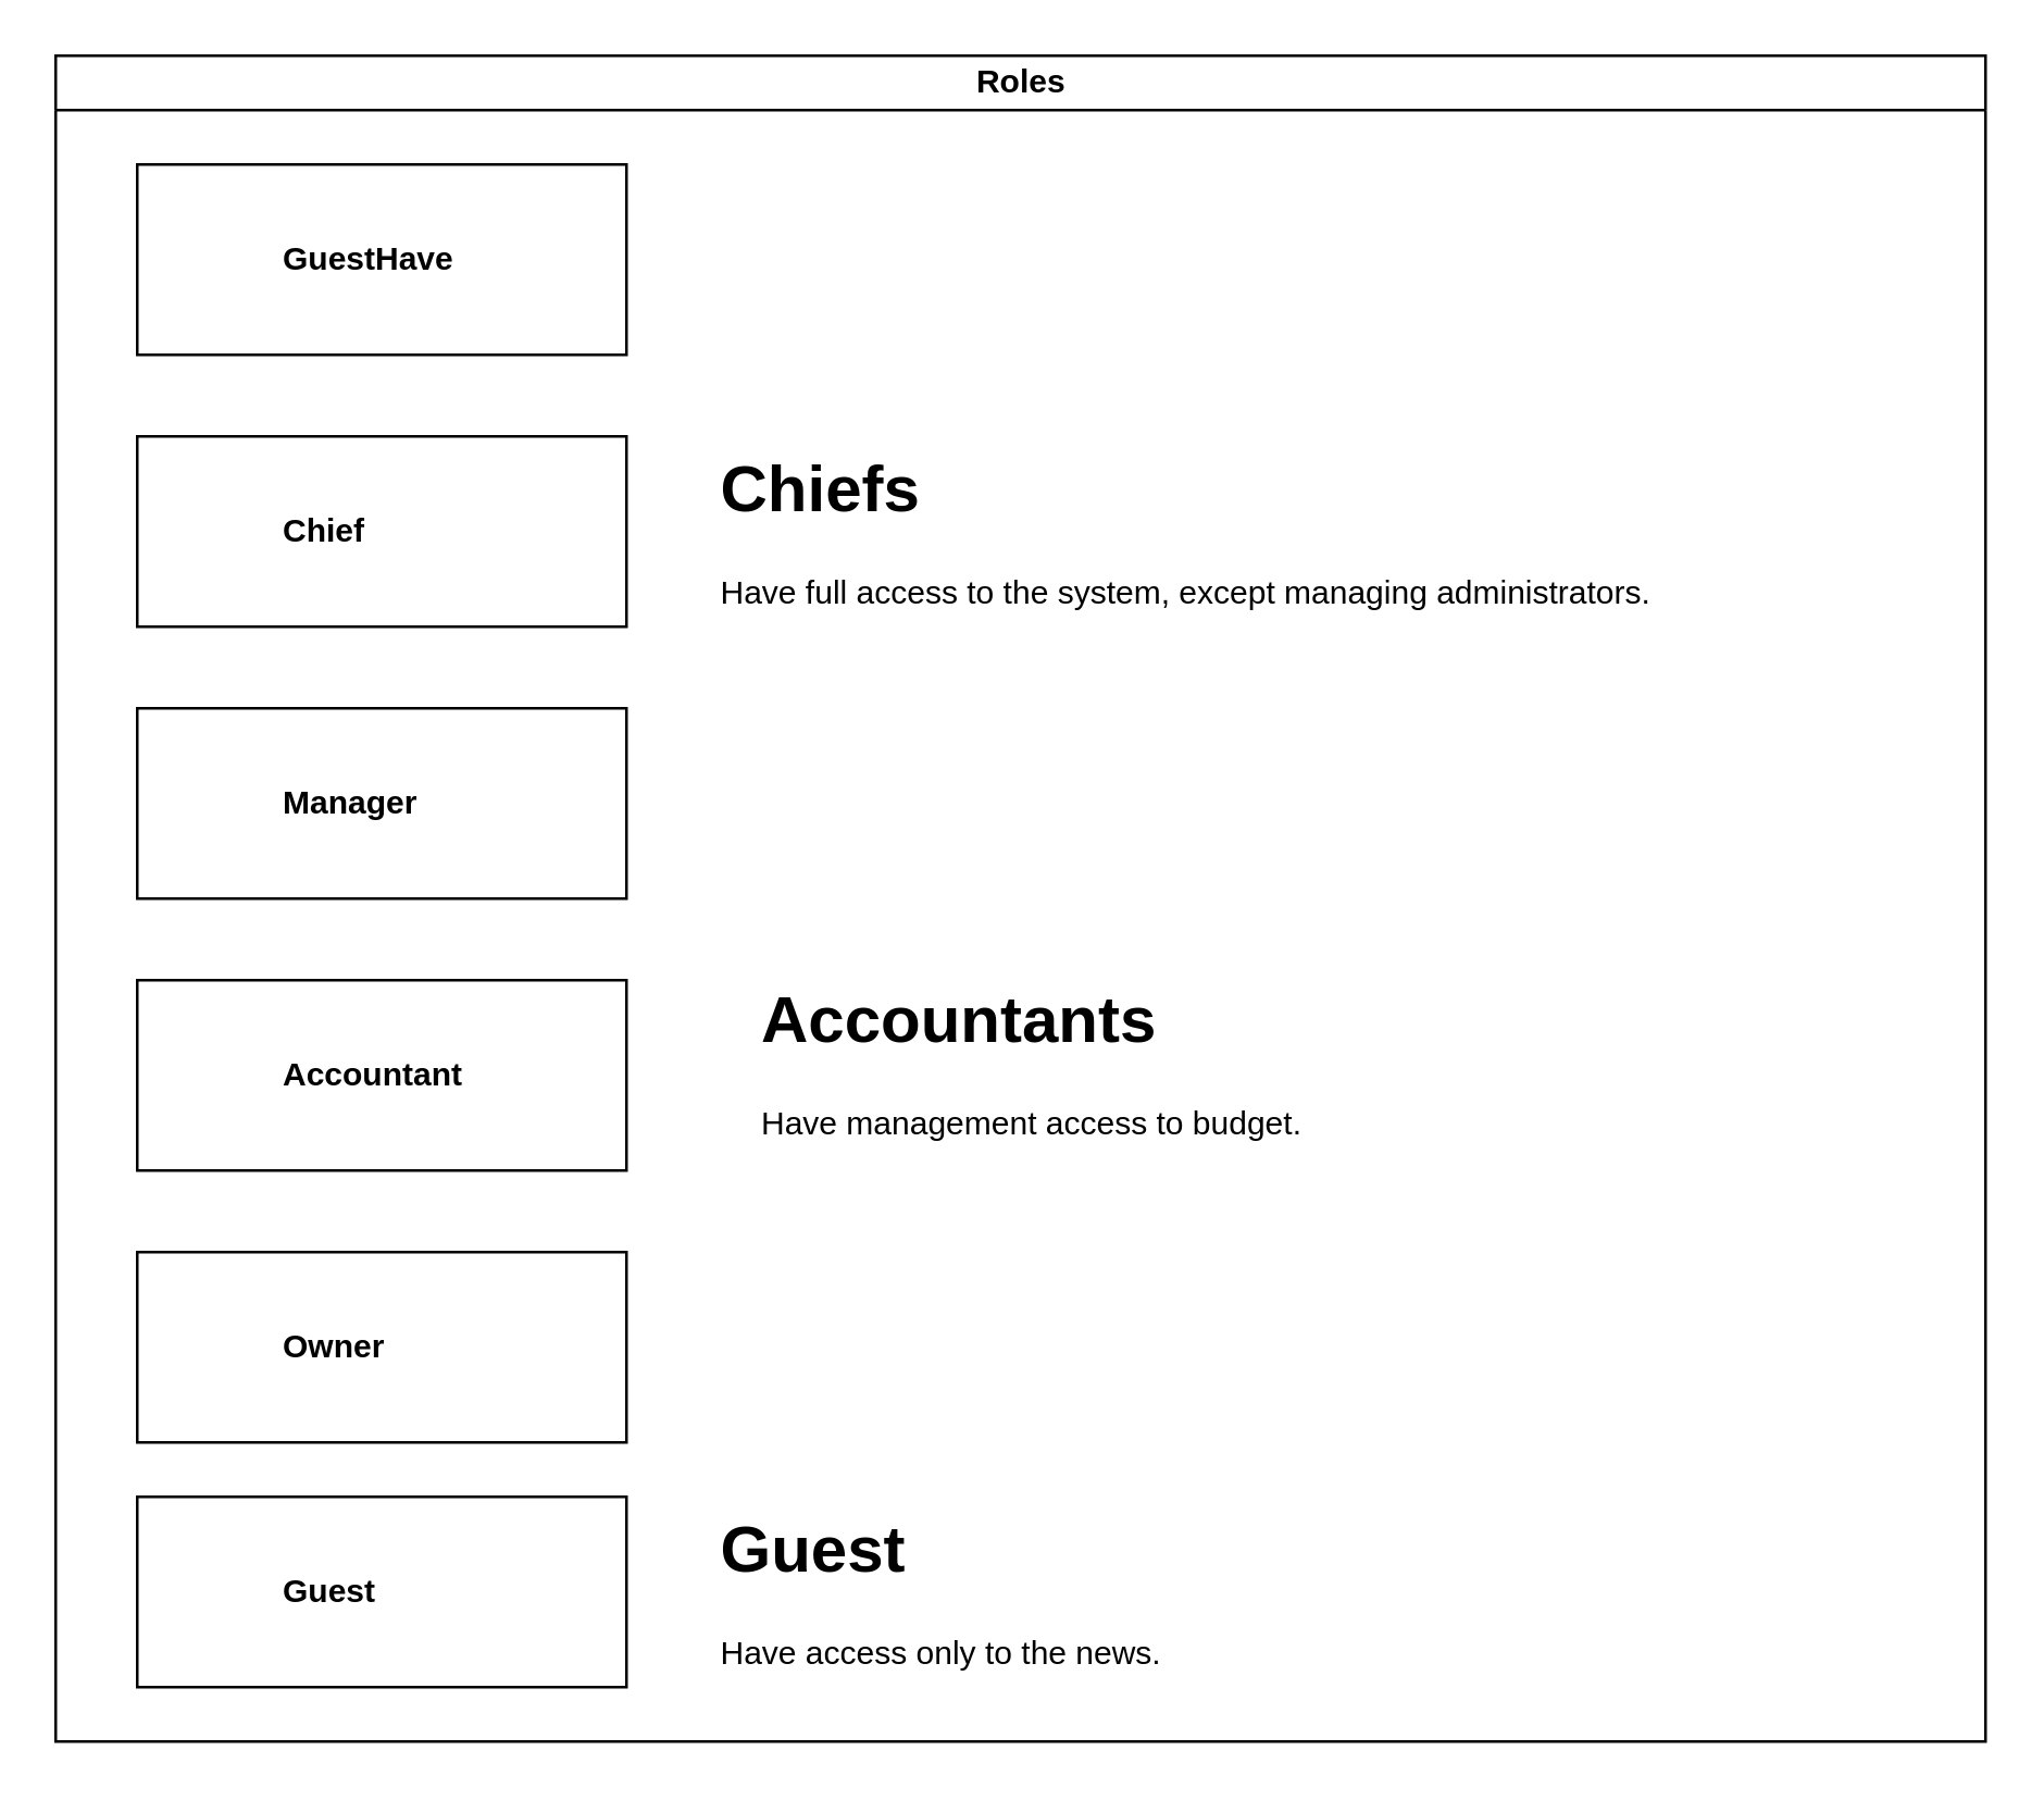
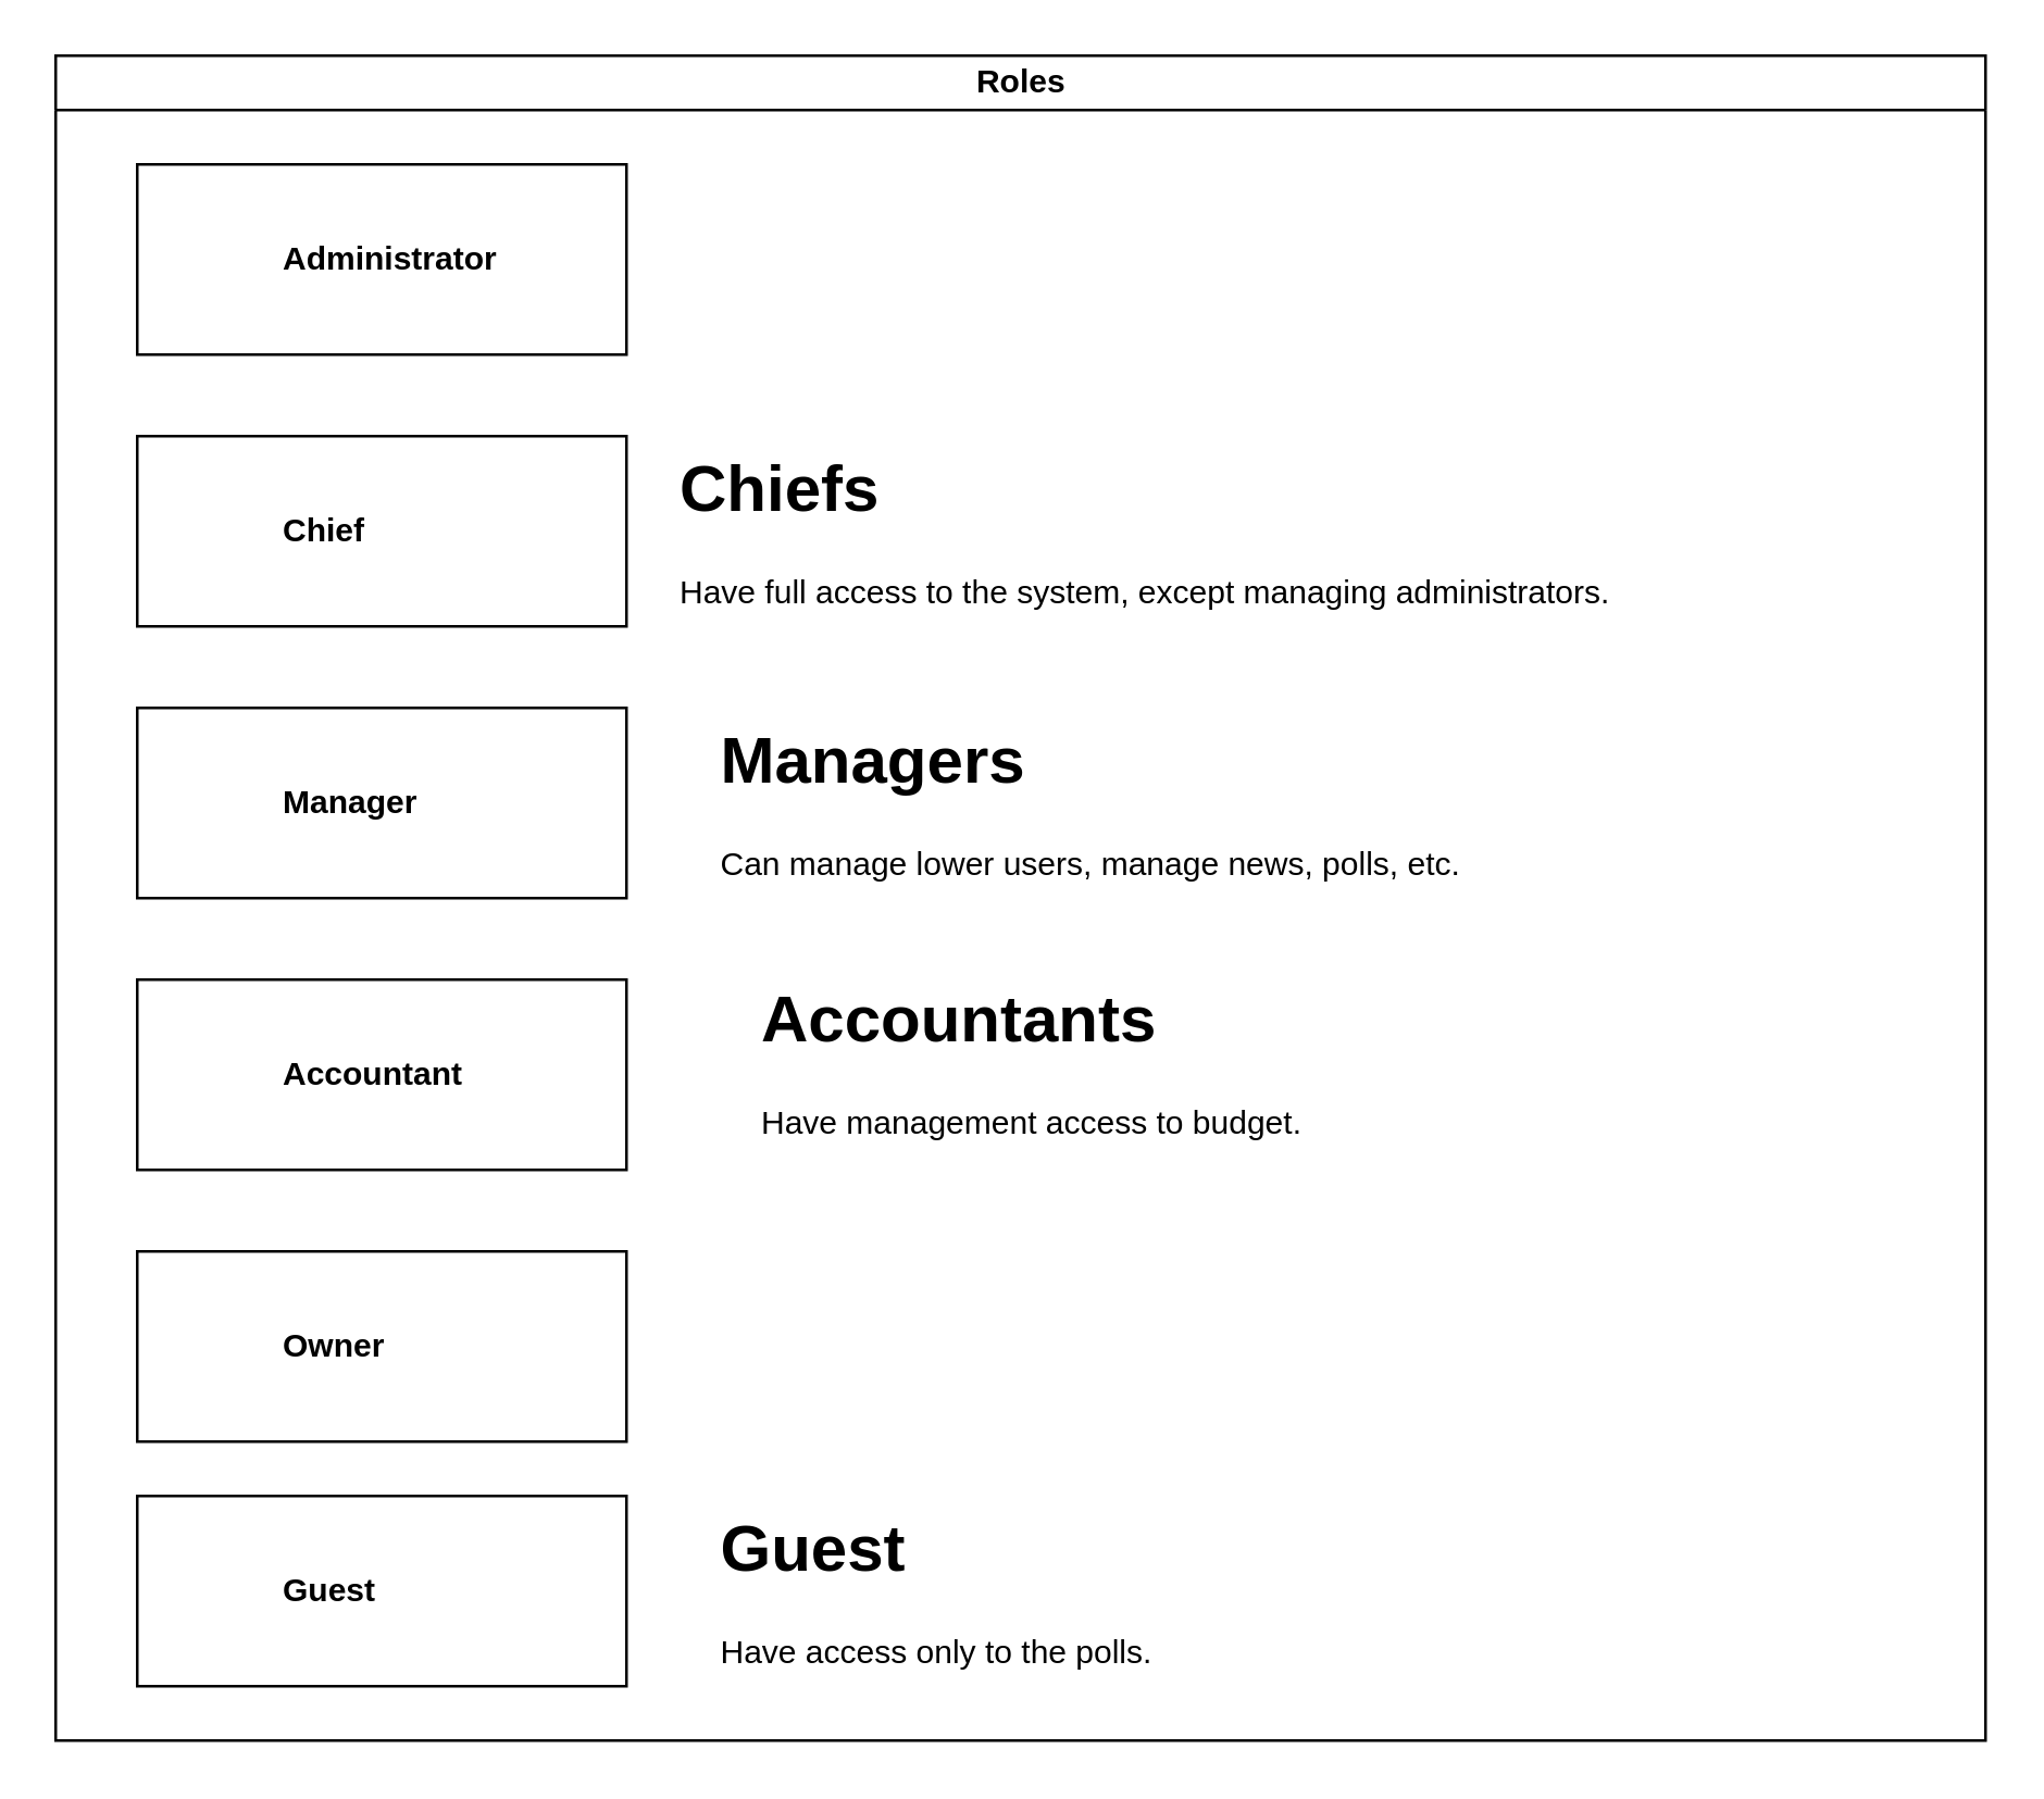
- <mxCell id="4" value="GuestHave" style="label;image=https://cdn3.iconfinder.com/data/icons/user-avatars-1/512/users-9-2-128.png;whiteSpace=wrap;html=1;rounded=0;glass=0;treeMoving=1;treeFolding=1;" vertex="1" parent="2"><mxGeometry x="30" y="40" width="180" height="70" as="geometry" /></mxCell>
+ <mxCell id="4" value="Administrator" style="label;image=https://cdn3.iconfinder.com/data/icons/user-avatars-1/512/users-9-2-128.png;whiteSpace=wrap;html=1;rounded=0;glass=0;treeMoving=1;treeFolding=1;" vertex="1" parent="2"><mxGeometry x="30" y="40" width="180" height="70" as="geometry" /></mxCell>
- <mxCell id="9" value="&lt;h1&gt;Chiefs&lt;/h1&gt;&lt;p&gt;Have full access to the system, except managing administrators.&lt;/p&gt;" style="text;html=1;strokeColor=none;fillColor=none;spacing=5;spacingTop=-20;whiteSpace=wrap;overflow=hidden;rounded=0;" vertex="1" parent="2"><mxGeometry x="240" y="140" width="360" height="70" as="geometry" /></mxCell>
+ <mxCell id="9" value="&lt;h1&gt;Chiefs&lt;/h1&gt;&lt;p&gt;Have full access to the system, except managing administrators.&lt;/p&gt;" style="text;html=1;strokeColor=none;fillColor=none;spacing=5;spacingTop=-20;whiteSpace=wrap;overflow=hidden;rounded=0;" vertex="1" parent="2"><mxGeometry x="225" y="140" width="360" height="70" as="geometry" /></mxCell>
+ <mxCell id="10" value="&lt;h1&gt;Managers&lt;/h1&gt;&lt;p&gt;Can manage lower users, manage news, polls, etc.&lt;/p&gt;" style="text;html=1;strokeColor=none;fillColor=none;spacing=5;spacingTop=-20;whiteSpace=wrap;overflow=hidden;rounded=0;" vertex="1" parent="2"><mxGeometry x="240" y="240" width="450" height="70" as="geometry" /></mxCell>
- <mxCell id="12" value="&lt;h1&gt;Guest&lt;/h1&gt;&lt;p&gt;Have access only to the news.&lt;/p&gt;" style="text;html=1;strokeColor=none;fillColor=none;spacing=5;spacingTop=-20;whiteSpace=wrap;overflow=hidden;rounded=0;" vertex="1" parent="2"><mxGeometry x="240" y="530" width="450" height="70" as="geometry" /></mxCell>
+ <mxCell id="12" value="&lt;h1&gt;Guest&lt;/h1&gt;&lt;p&gt;Have access only to the polls.&lt;/p&gt;" style="text;html=1;strokeColor=none;fillColor=none;spacing=5;spacingTop=-20;whiteSpace=wrap;overflow=hidden;rounded=0;" vertex="1" parent="2"><mxGeometry x="240" y="530" width="450" height="70" as="geometry" /></mxCell>
